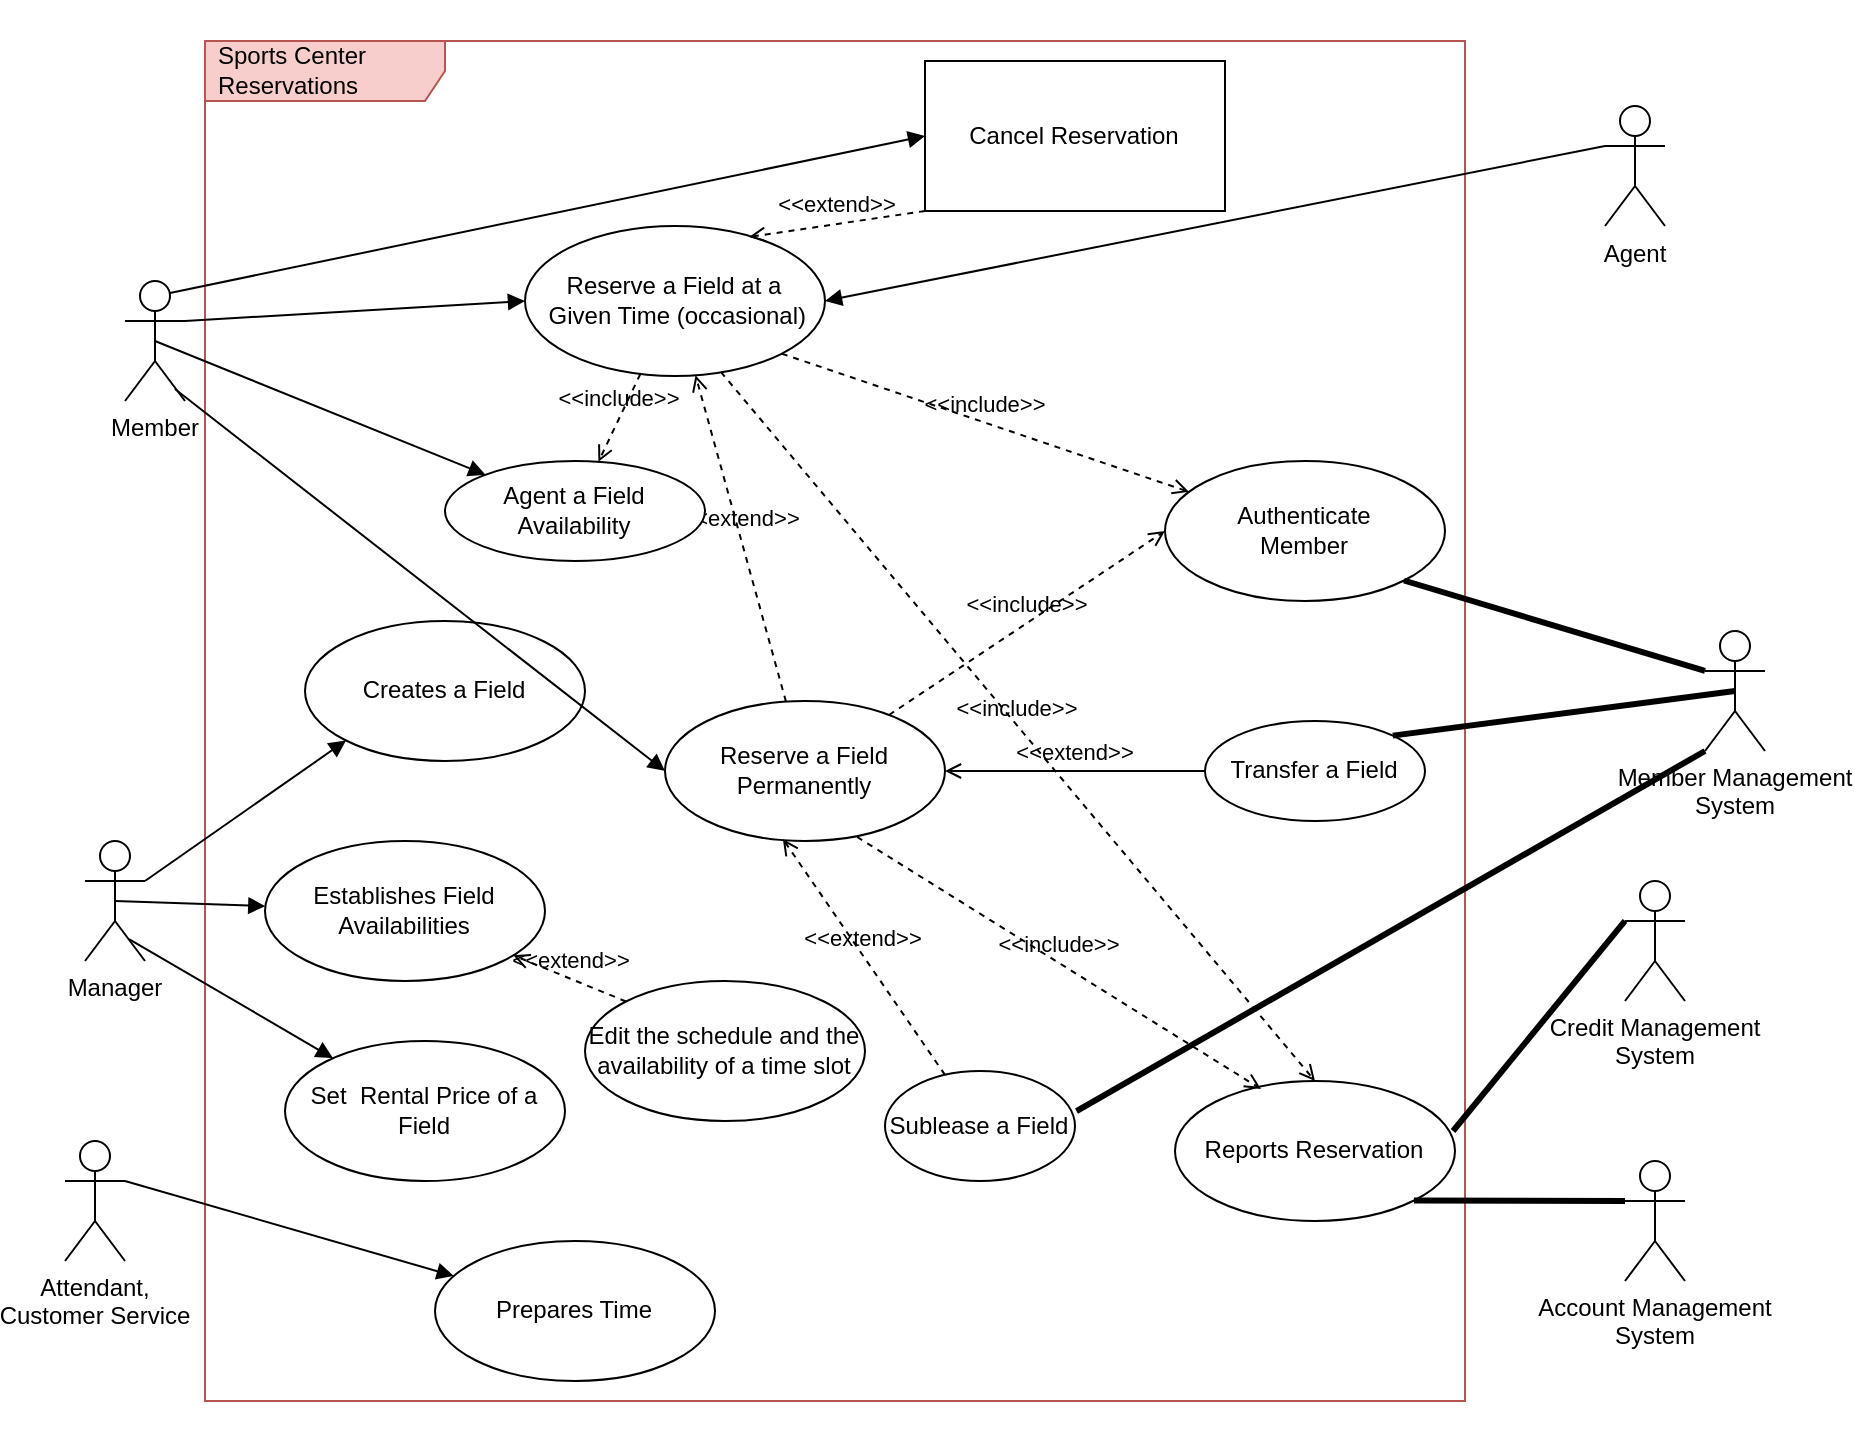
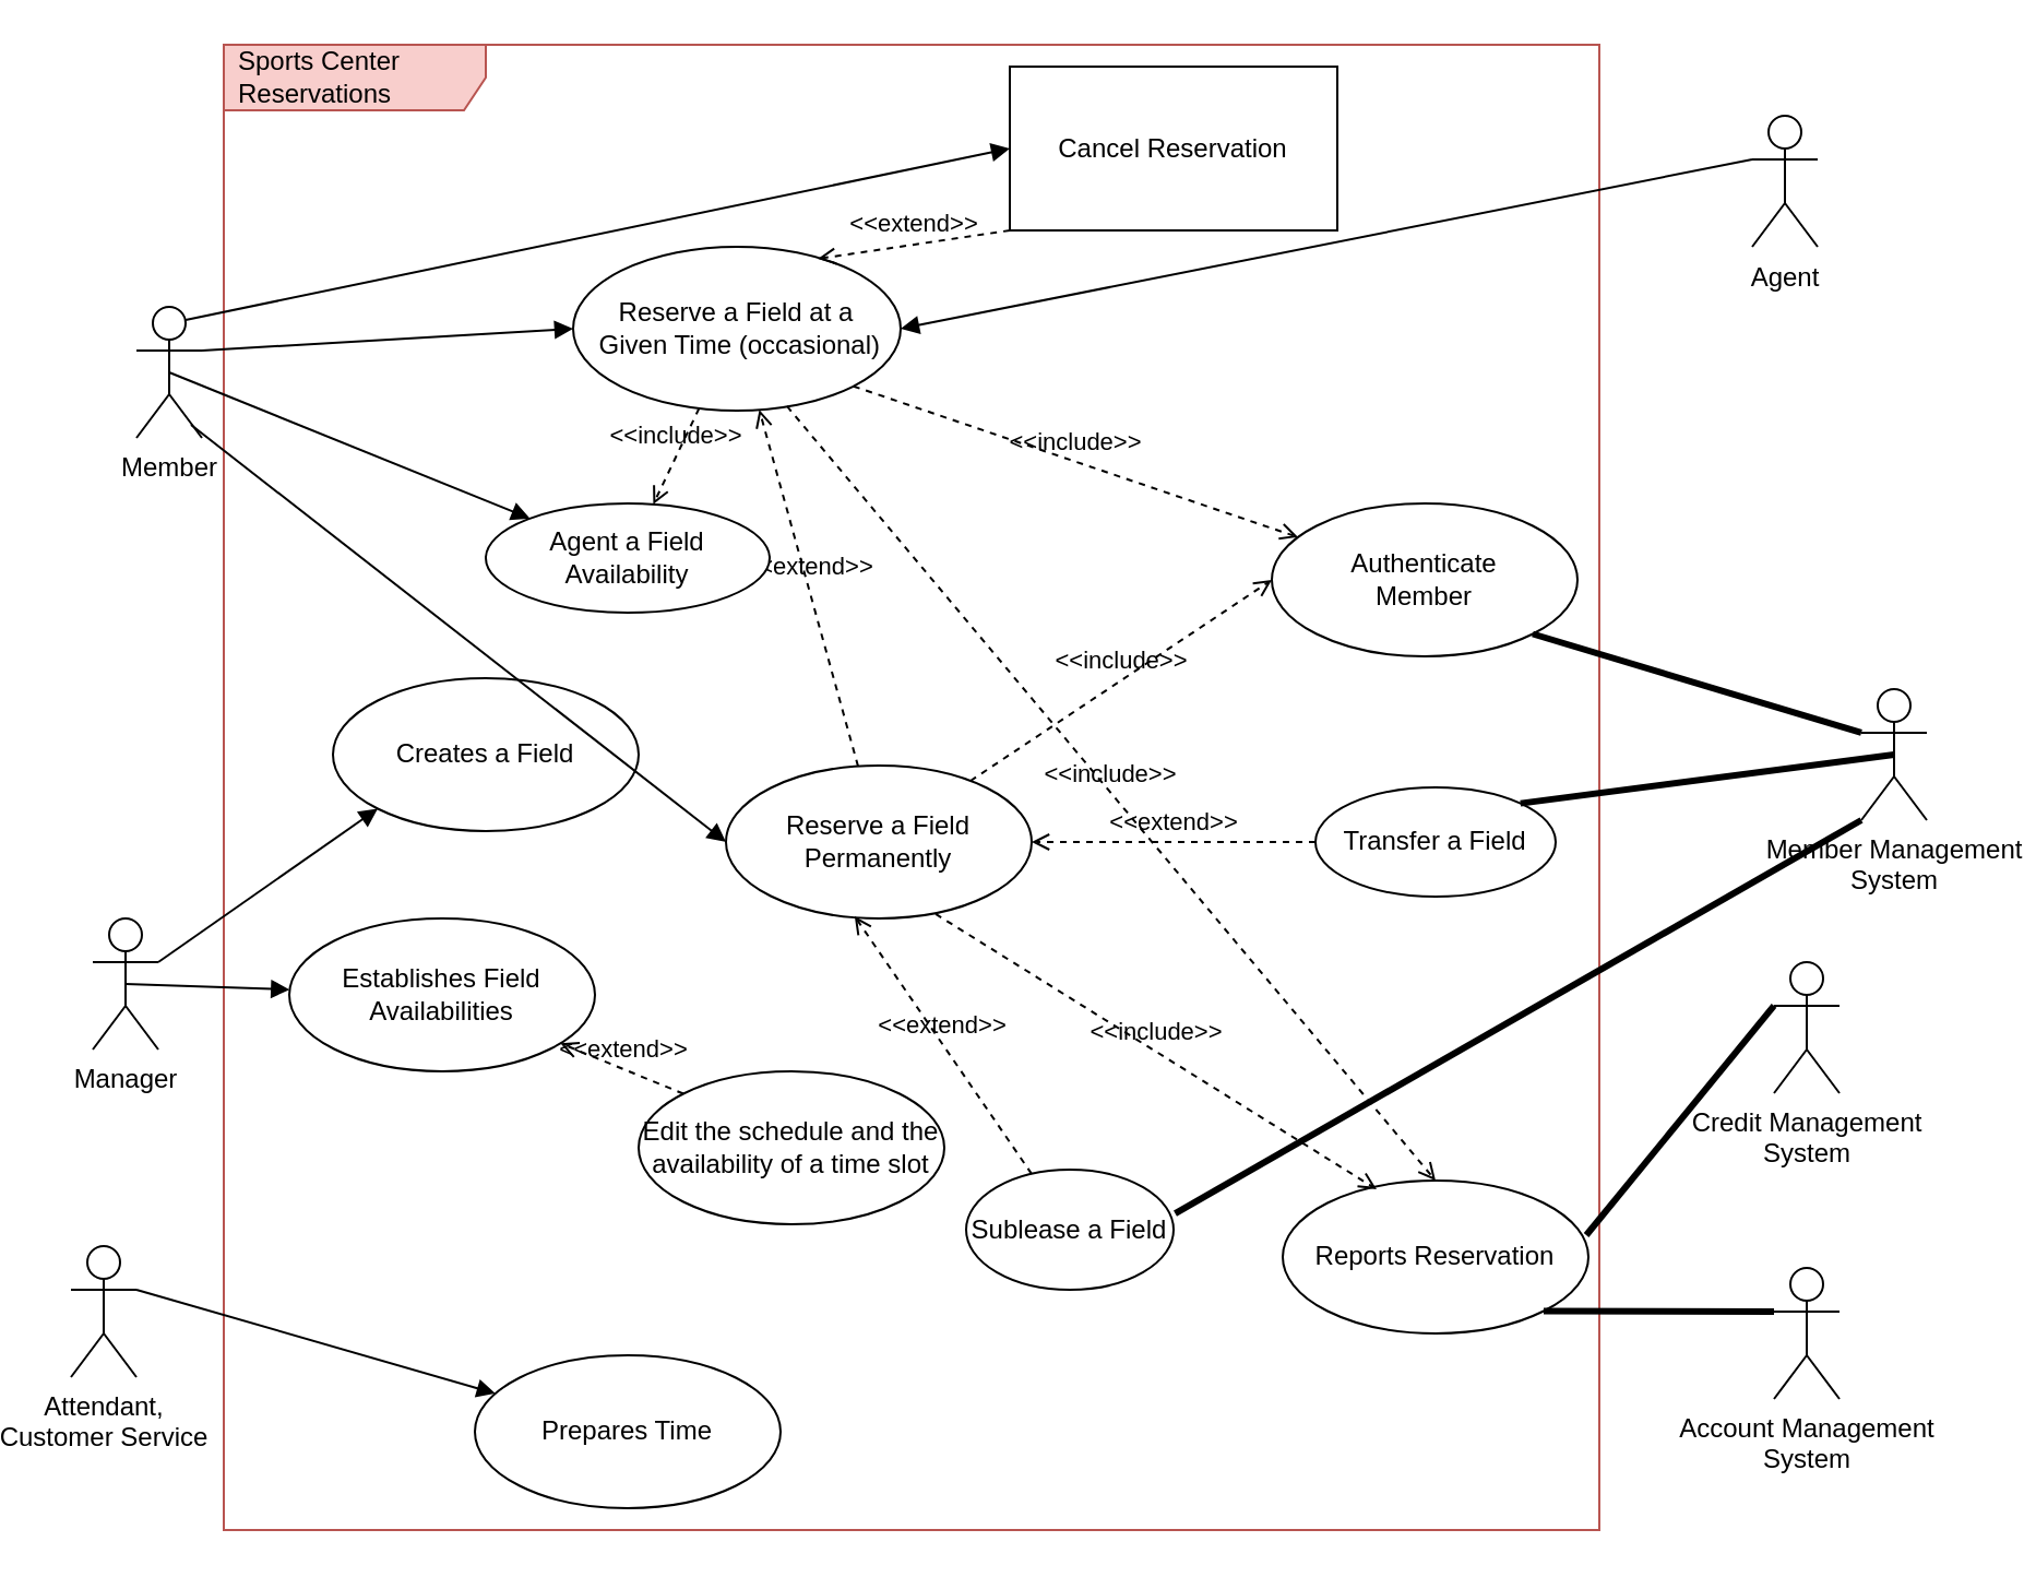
- <mxCell id="42" value="&amp;lt;&amp;lt;extend&amp;gt;&amp;gt;" style="html=1;verticalAlign=bottom;labelBackgroundColor=none;endArrow=open;endFill=0;dashed=0;rounded=0;entryX=1;entryY=0.5;entryDx=0;entryDy=0;" parent="1" source="40" target="10" edge="1"><mxGeometry width="160" relative="1" as="geometry"><mxPoint x="580.614" y="379.998" as="sourcePoint" /><mxPoint x="590" y="318.96" as="targetPoint" /></mxGeometry></mxCell>
+ <mxCell id="42" value="&amp;lt;&amp;lt;extend&amp;gt;&amp;gt;" style="html=1;verticalAlign=bottom;labelBackgroundColor=none;endArrow=open;endFill=0;dashed=1;rounded=0;entryX=1;entryY=0.5;entryDx=0;entryDy=0;" parent="1" source="40" target="10" edge="1"><mxGeometry width="160" relative="1" as="geometry"><mxPoint x="580.614" y="379.998" as="sourcePoint" /><mxPoint x="590" y="318.96" as="targetPoint" /></mxGeometry></mxCell>
- <mxCell id="24" value="" style="html=1;verticalAlign=bottom;labelBackgroundColor=none;endArrow=block;endFill=1;rounded=0;exitX=0.733;exitY=0.817;exitDx=0;exitDy=0;exitPerimeter=0;" parent="1" source="4" target="12" edge="1"><mxGeometry width="160" relative="1" as="geometry"><mxPoint x="90" y="397.082" as="sourcePoint" /><mxPoint x="230.503" y="369.749" as="targetPoint" /></mxGeometry></mxCell>
- <mxCell id="12" value="Set&amp;nbsp; Rental Price of a Field" style="ellipse;whiteSpace=wrap;html=1;" parent="1" vertex="1"><mxGeometry x="130" y="520" width="140" height="70" as="geometry" /></mxCell>
